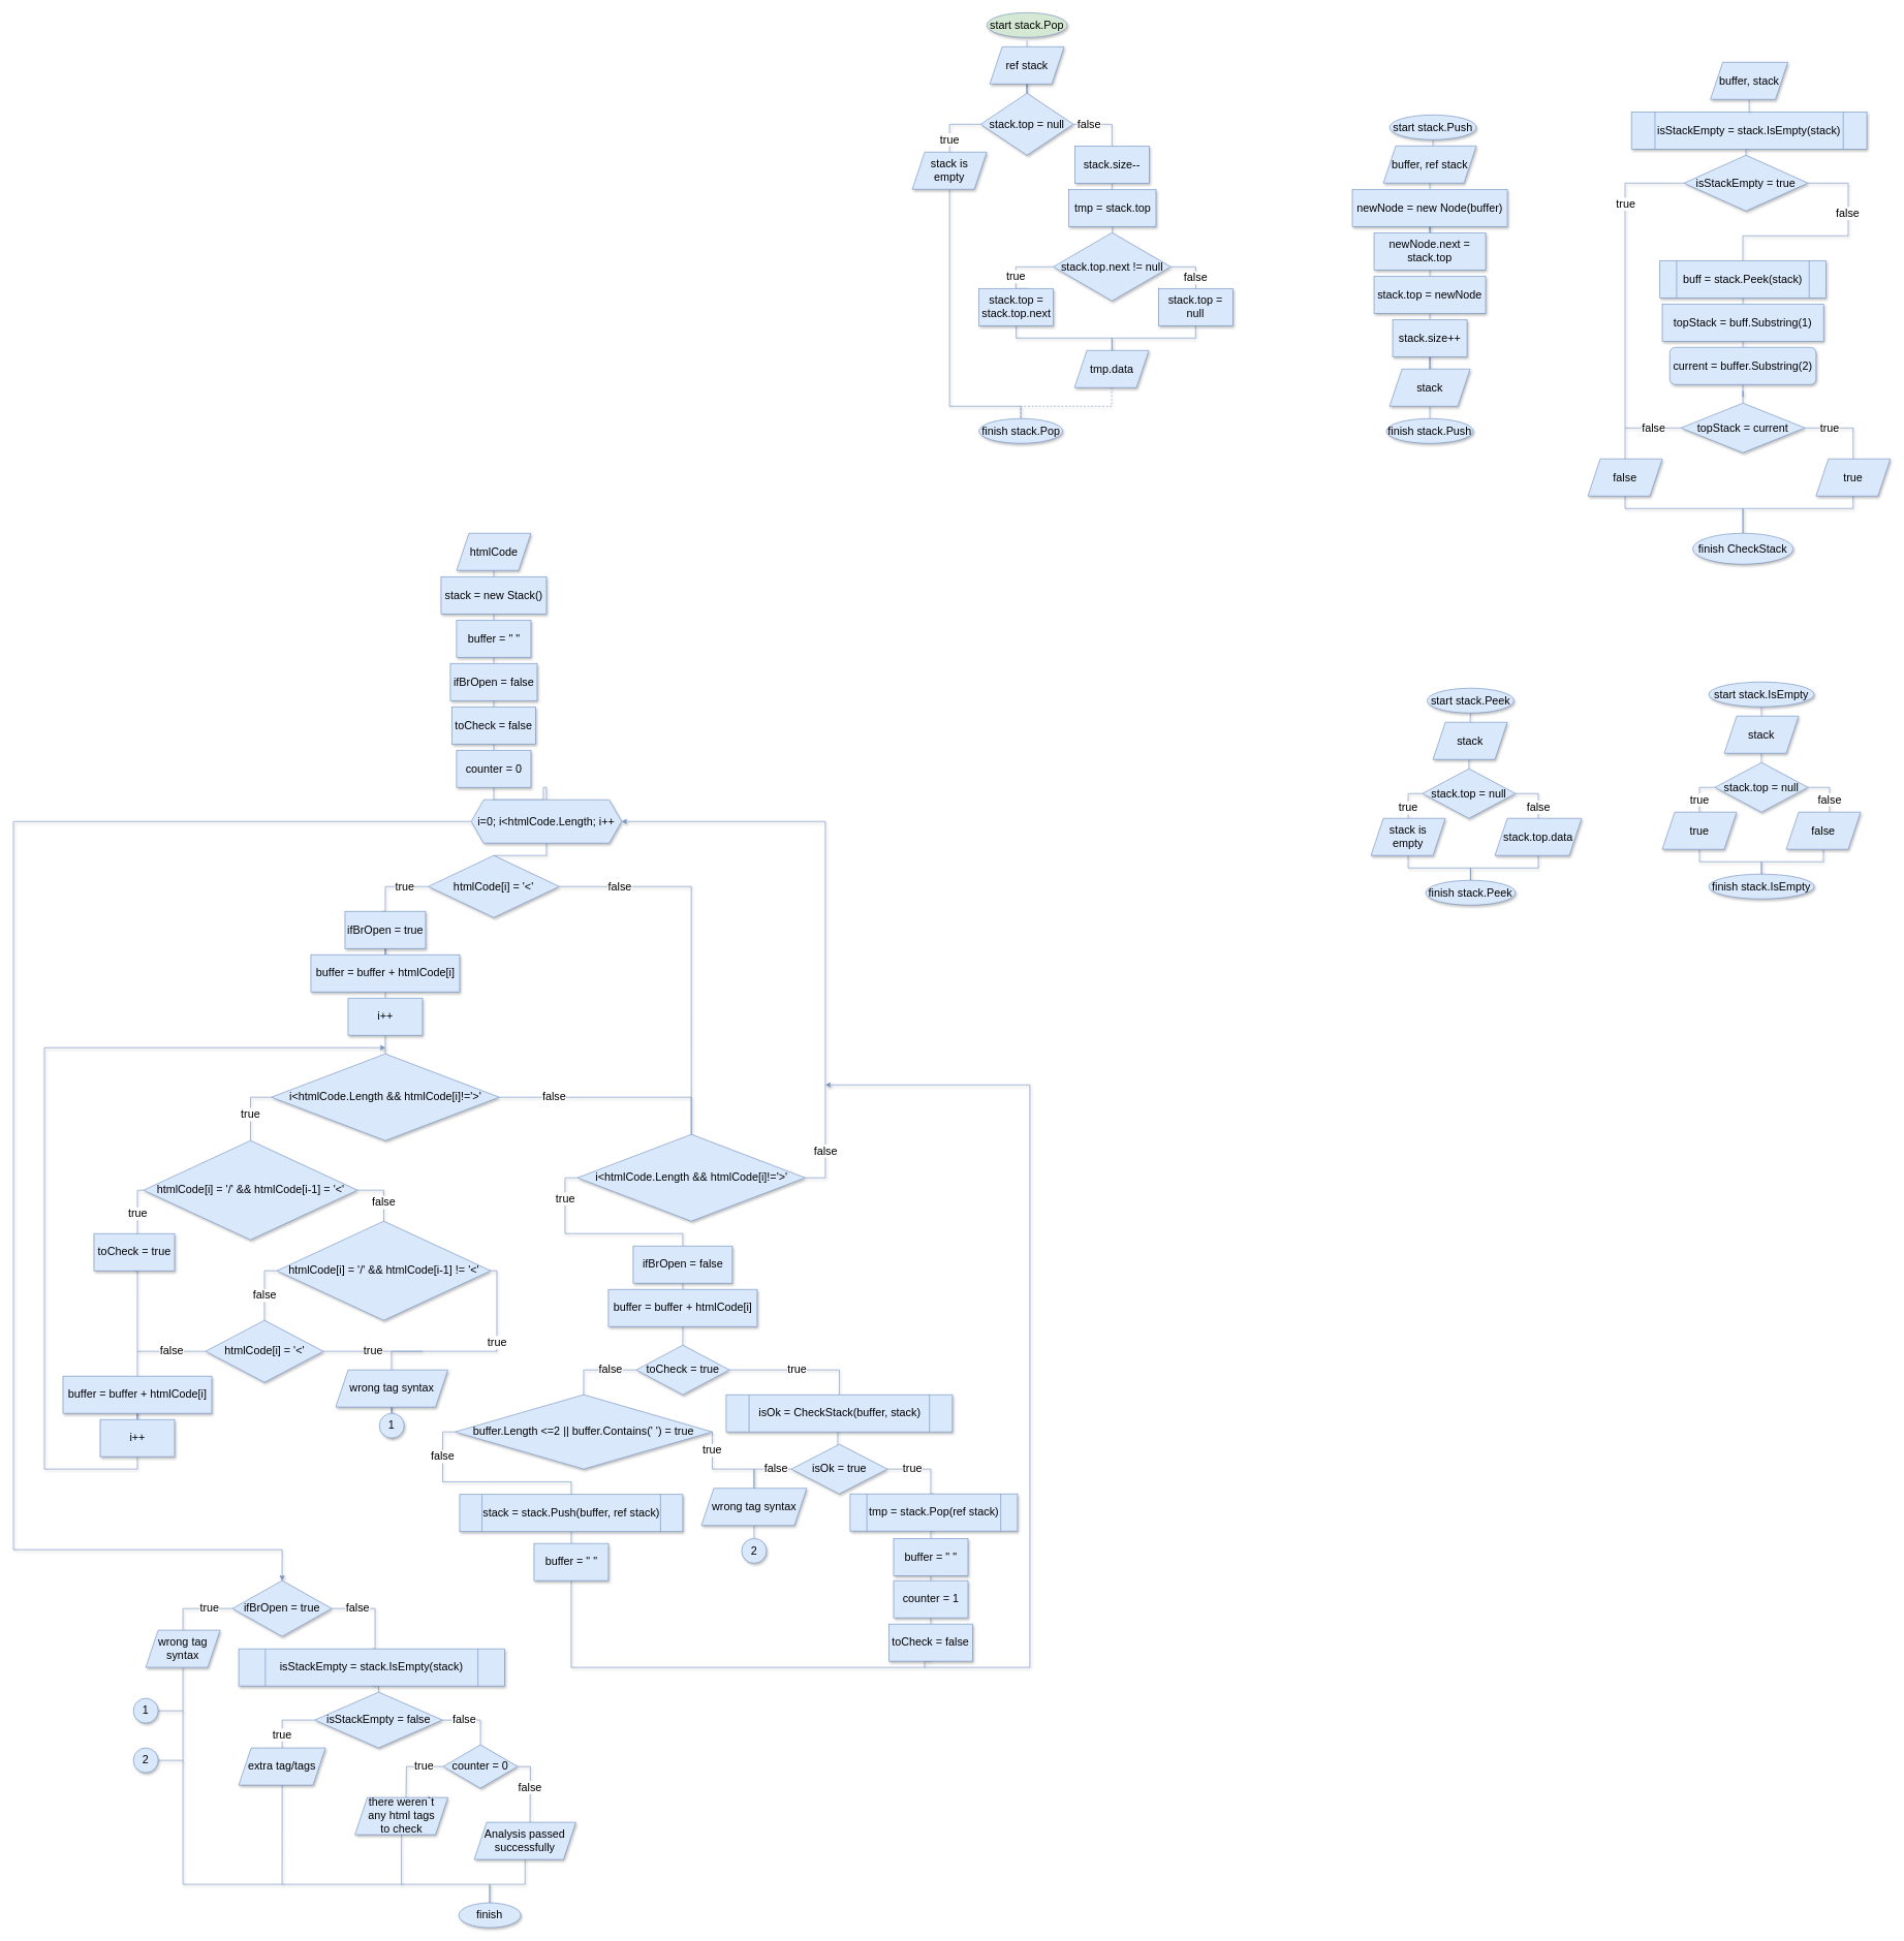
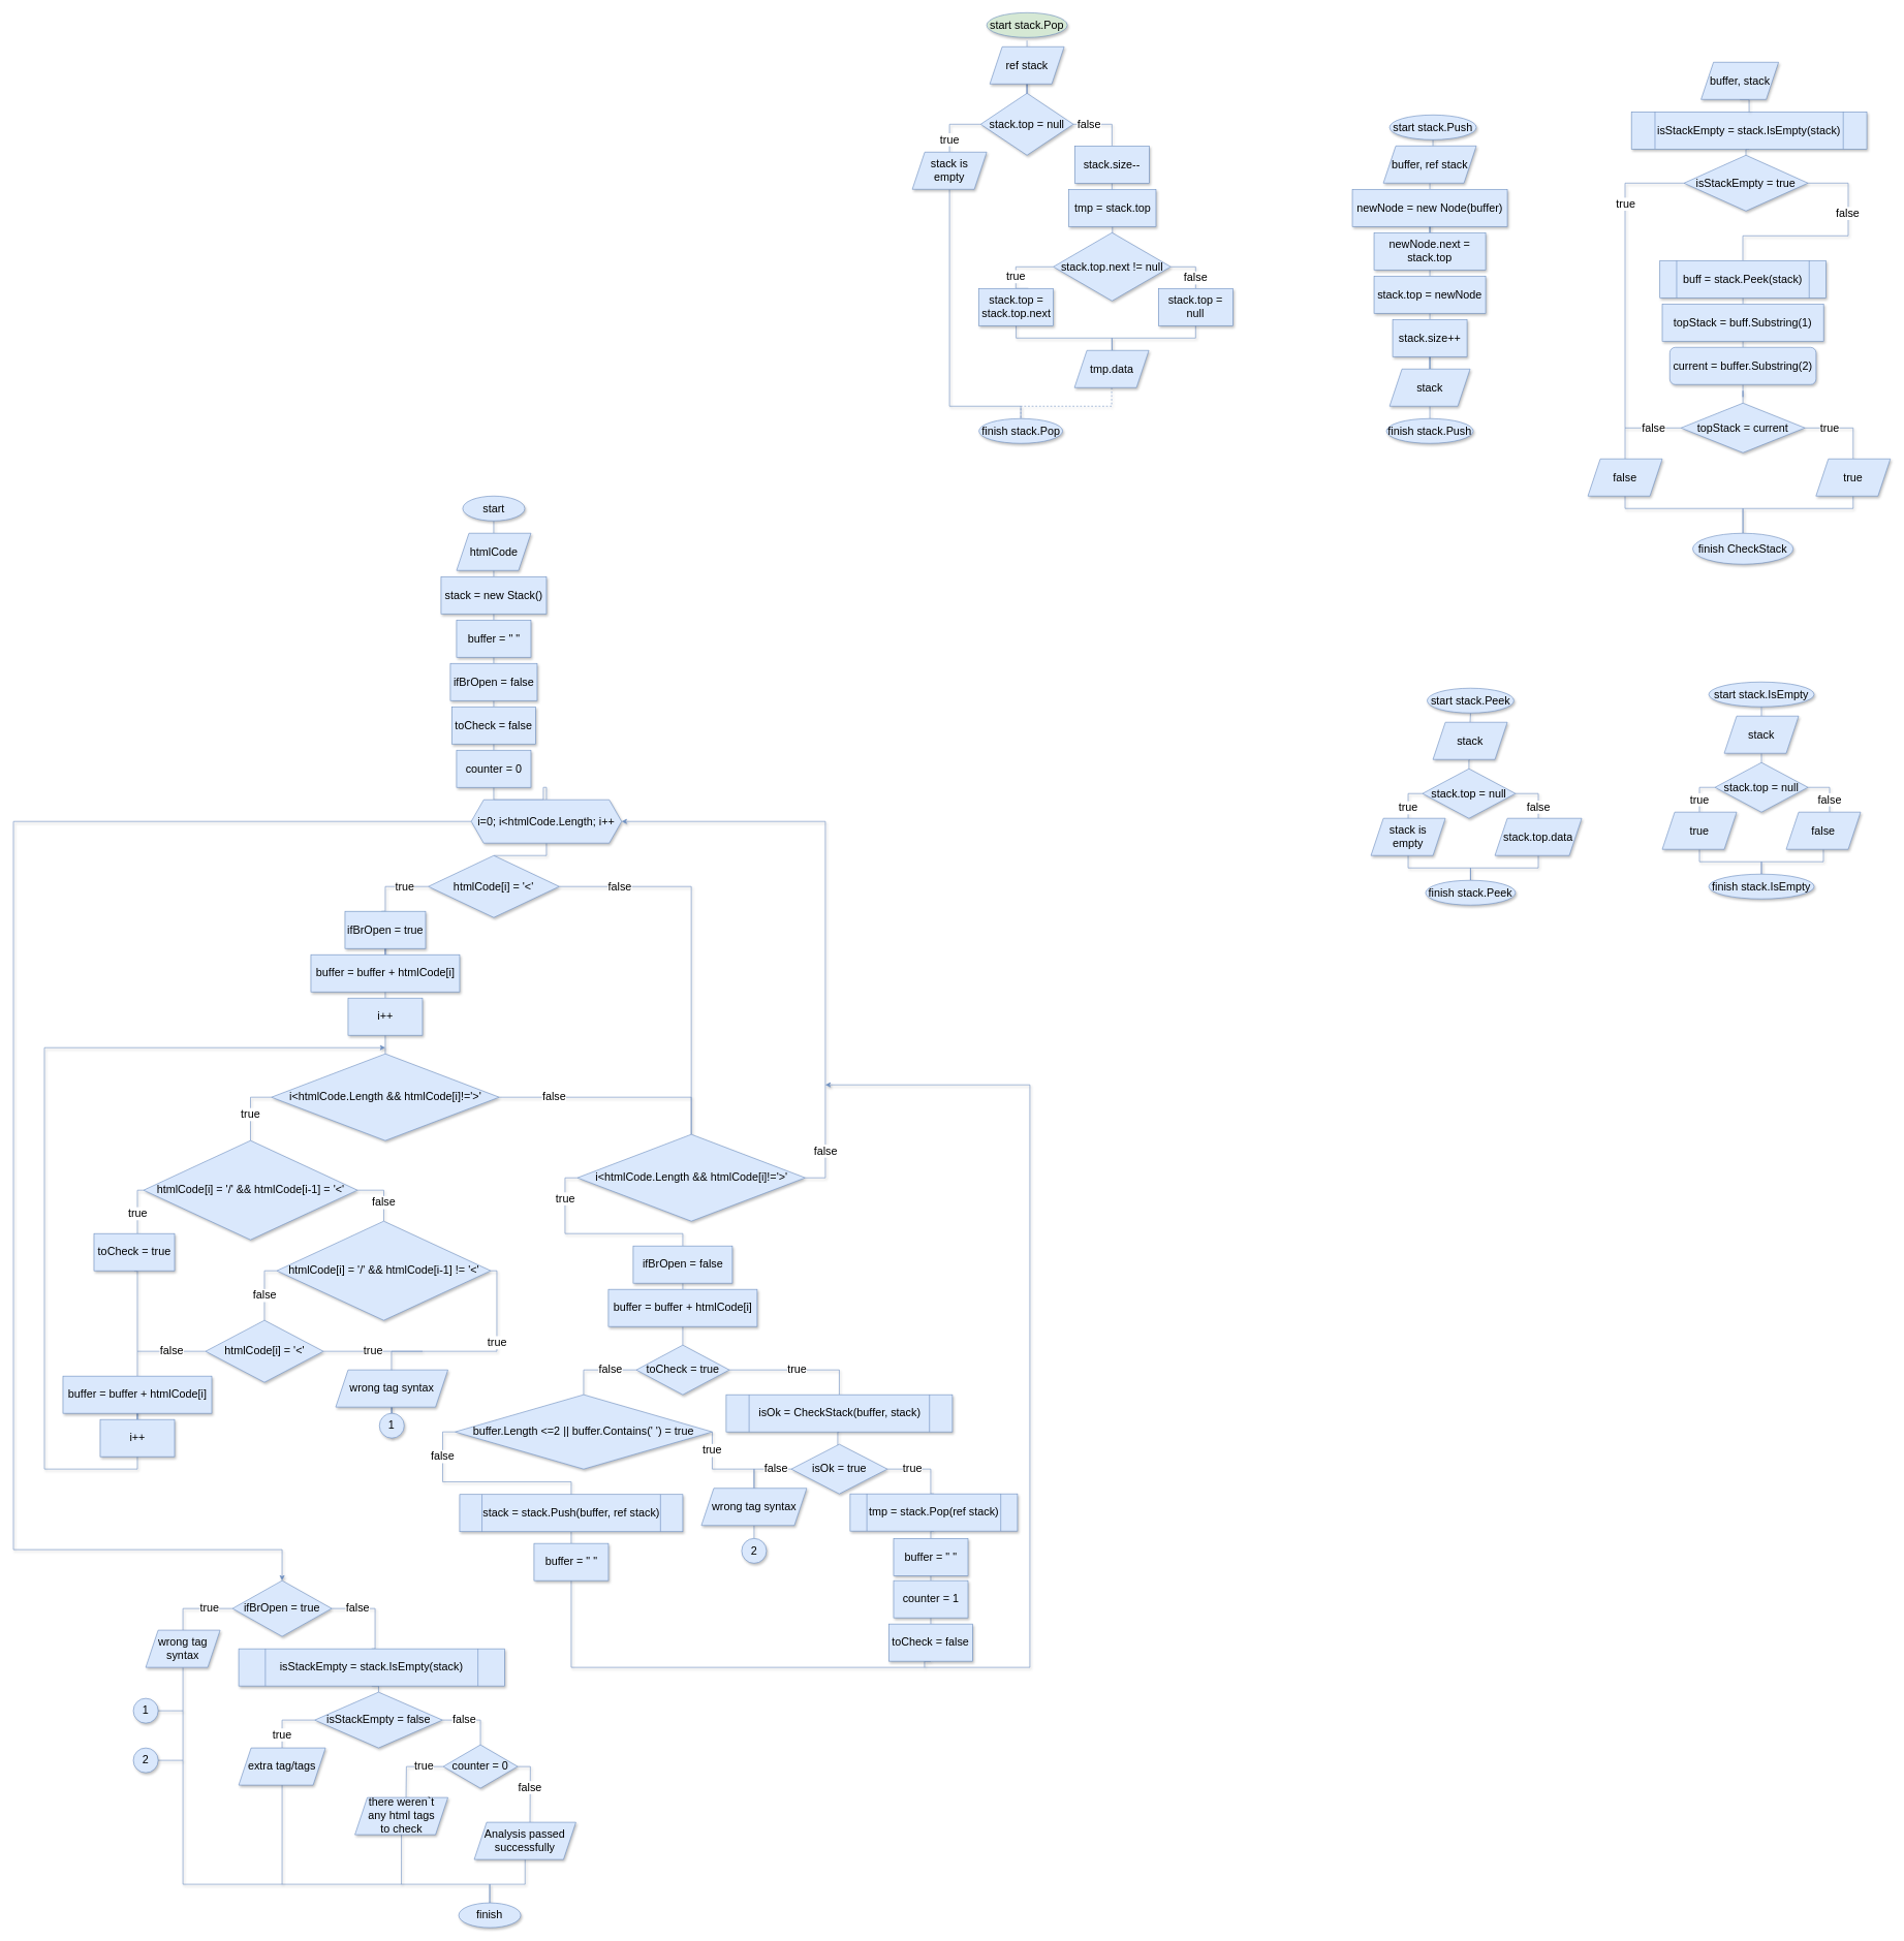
- <mxCell id="174" value="buffer, stack" style="shape=parallelogram;perimeter=parallelogramPerimeter;whiteSpace=wrap;html=1;fixedSize=1;fontSize=18;fillColor=#dae8fc;strokeColor=#6c8ebf;shadow=1;sketch=0;" parent="1" vertex="1"><mxGeometry x="2758.62" y="100" width="125" height="60" as="geometry" /></mxCell>
+ <mxCell id="174" value="buffer, stack" style="shape=parallelogram;perimeter=parallelogramPerimeter;whiteSpace=wrap;html=1;fixedSize=1;fontSize=18;fillColor=#dae8fc;strokeColor=#6c8ebf;shadow=1;sketch=0;" parent="1" vertex="1"><mxGeometry x="2743.62" y="100" width="125" height="60" as="geometry" /></mxCell>
+ <mxCell id="65" value="start&lt;br&gt;" style="ellipse;whiteSpace=wrap;html=1;fontSize=18;fillColor=#dae8fc;strokeColor=#6c8ebf;shadow=1;sketch=0;" parent="1" vertex="1"><mxGeometry x="745.67" y="800" width="100" height="40" as="geometry" /></mxCell>
+ <mxCell id="64" style="edgeStyle=orthogonalEdgeStyle;rounded=0;orthogonalLoop=1;jettySize=auto;html=1;exitX=0.5;exitY=1;exitDx=0;exitDy=0;entryX=0.5;entryY=0;entryDx=0;entryDy=0;endArrow=none;endFill=0;fillColor=#dae8fc;strokeColor=#6c8ebf;shadow=1;sketch=0;" parent="1" source="65" target="67" edge="1"><mxGeometry relative="1" as="geometry" /></mxCell>
